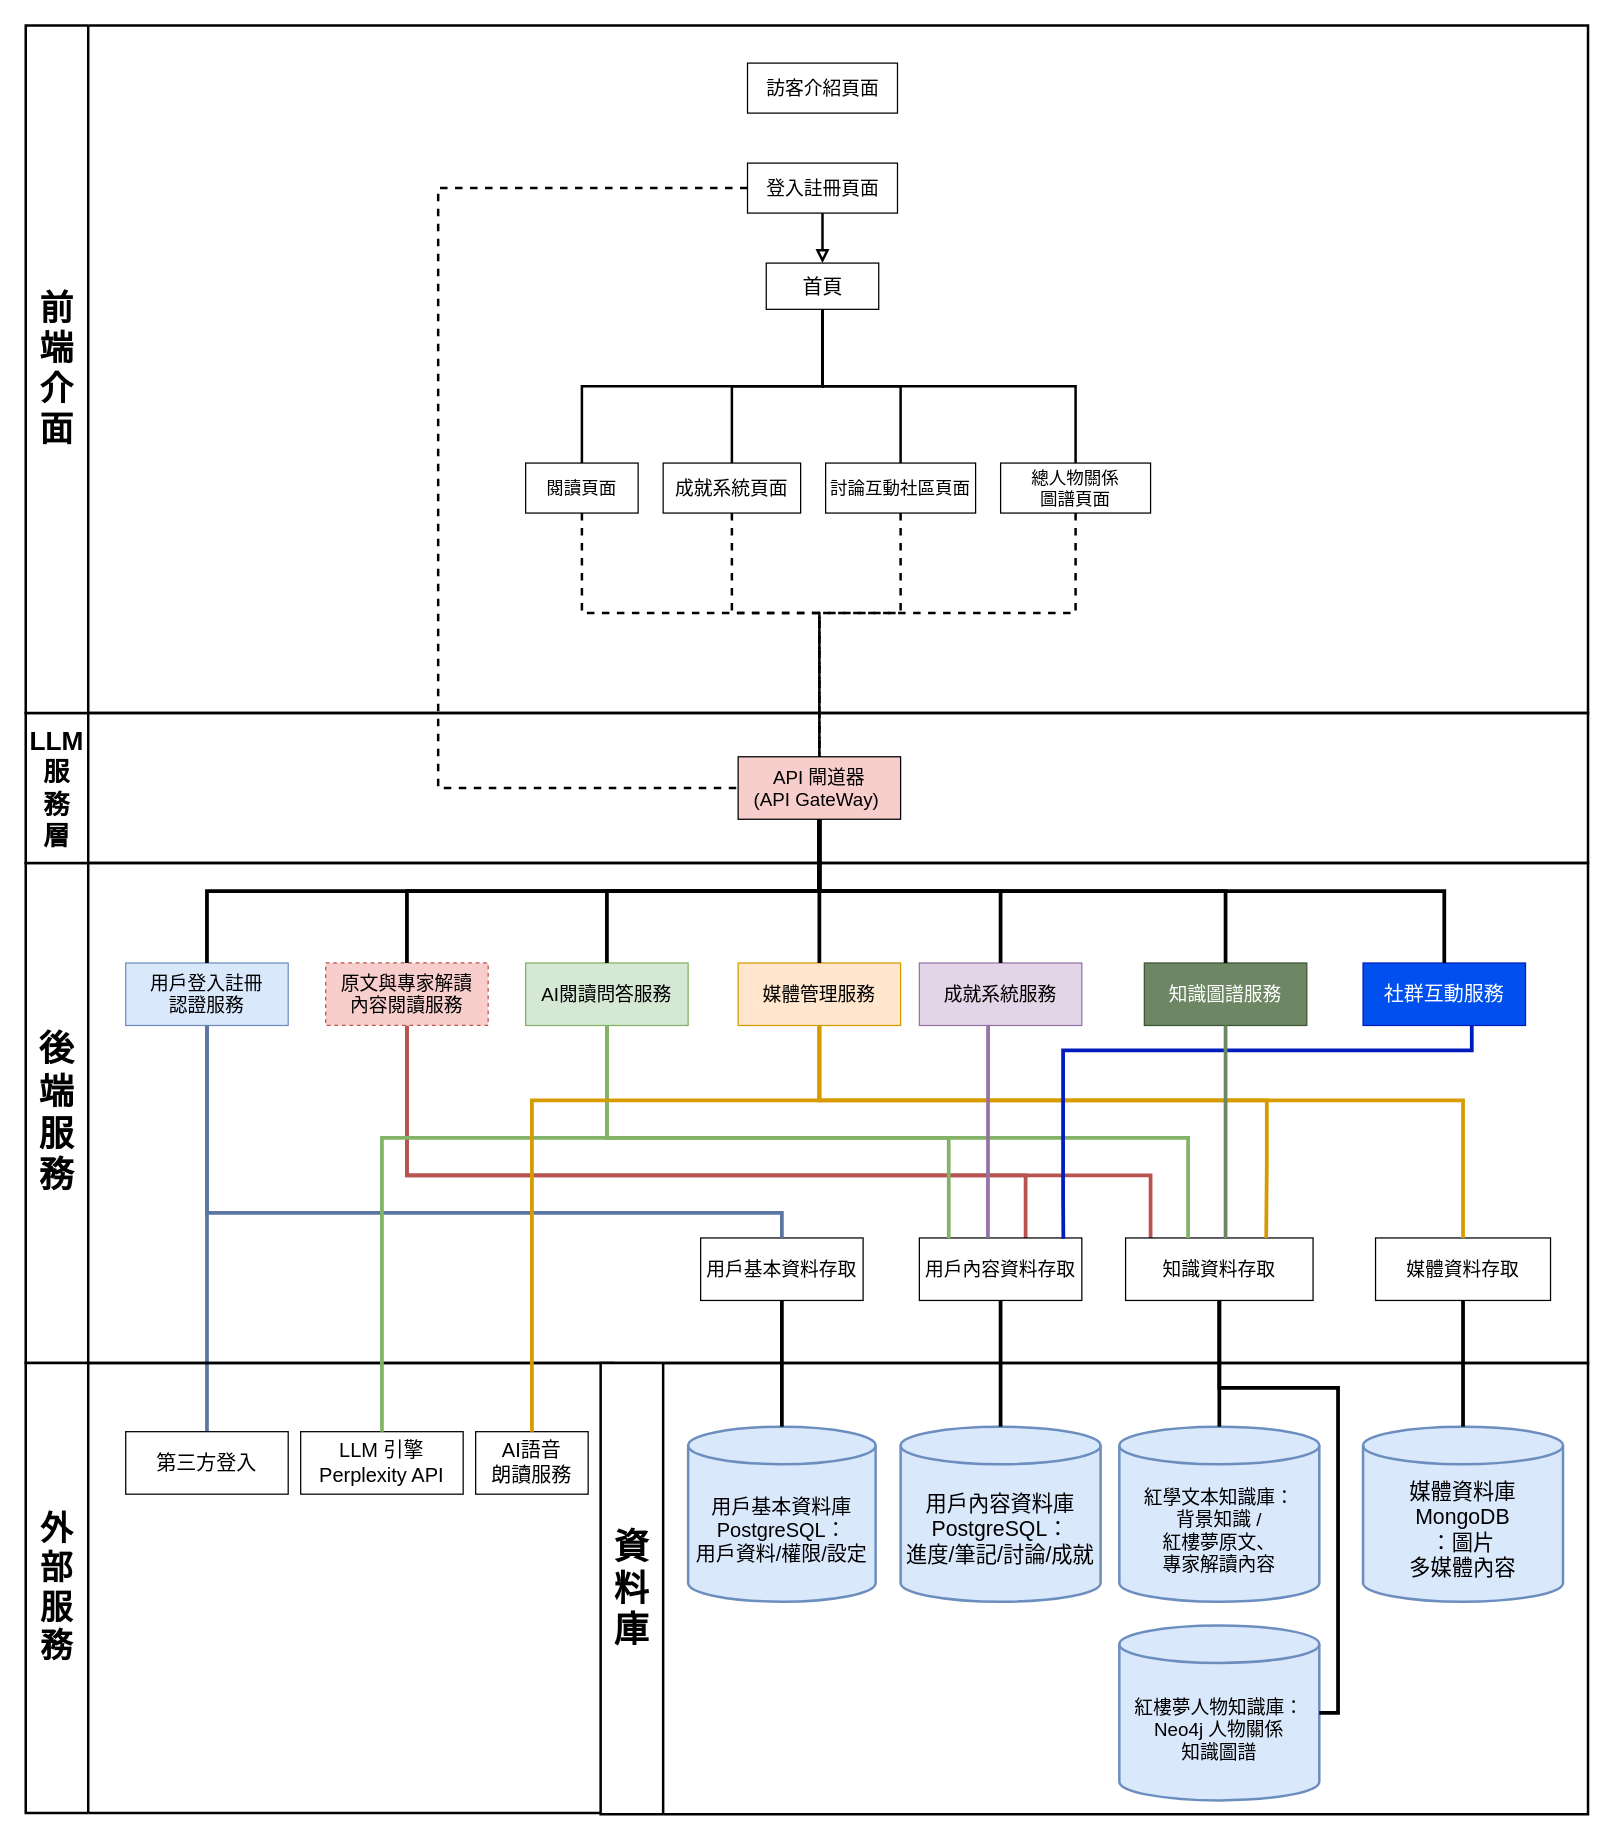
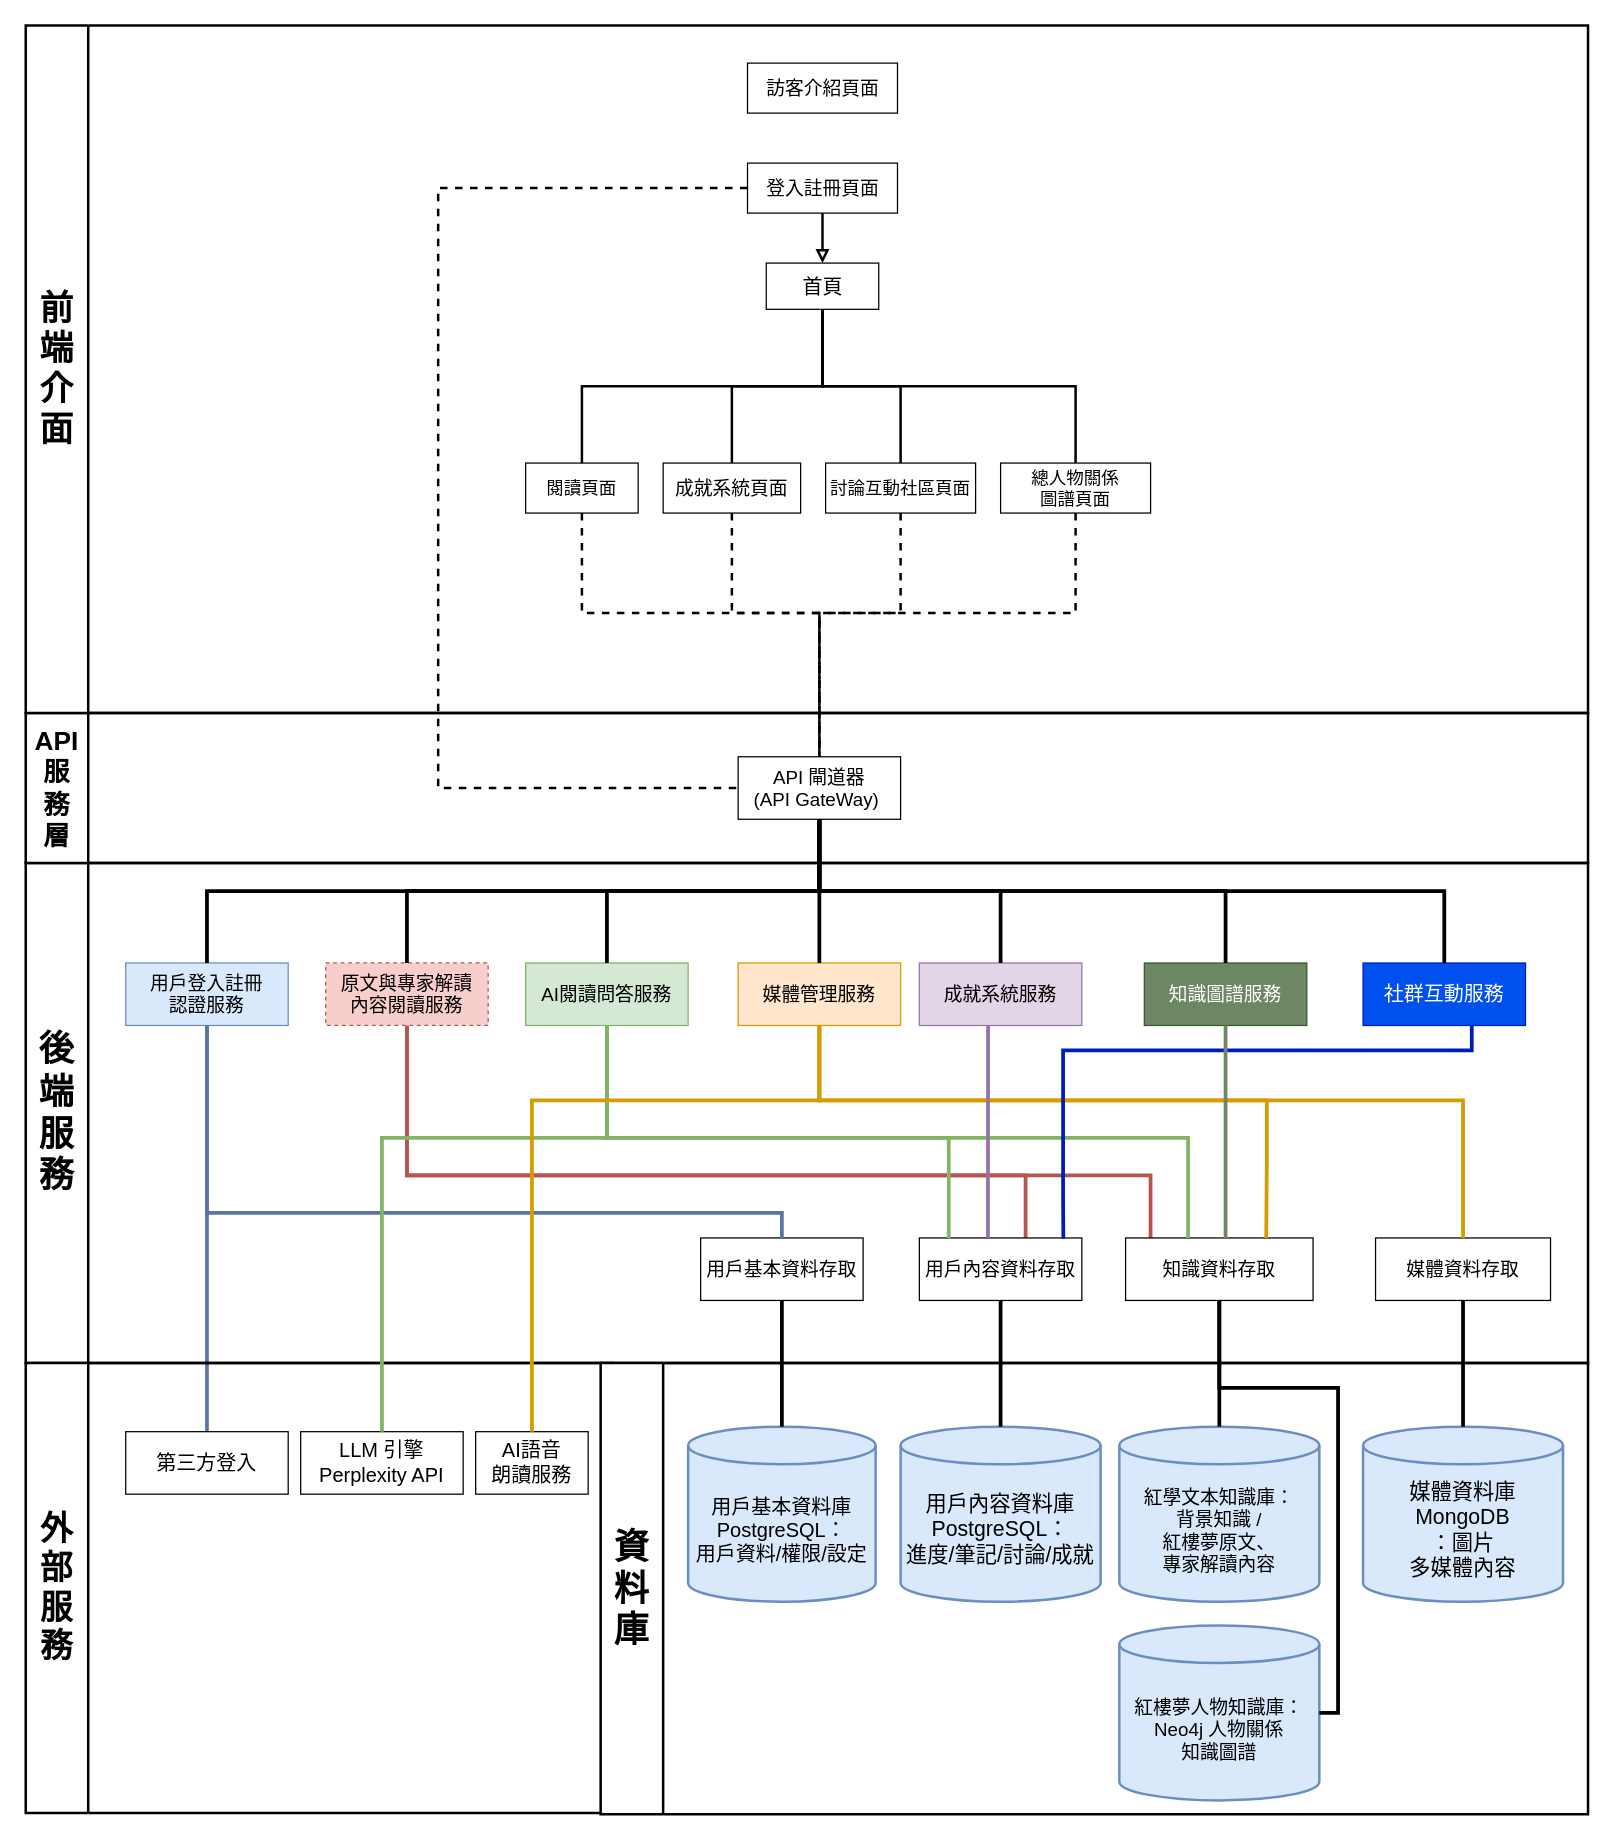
- <mxCell id="25" value="LLM&#10;服&#10;務&#10;層" style="swimlane;whiteSpace=wrap;direction=north;startSize=50;fontSize=21;strokeWidth=2;" parent="1" vertex="1"><mxGeometry x="20" y="570" width="1250" height="120" as="geometry" /></mxCell>
+ <mxCell id="25" value="API&#10;服&#10;務&#10;層" style="swimlane;whiteSpace=wrap;direction=north;startSize=50;fontSize=21;strokeWidth=2;" parent="1" vertex="1"><mxGeometry x="20" y="570" width="1250" height="120" as="geometry" /></mxCell>
- <mxCell id="26" value="&lt;font style=&quot;font-size: 15px;&quot;&gt;API&amp;nbsp;閘道器&lt;br style=&quot;font-size: 15px;&quot;&gt;(API GateWay)&amp;nbsp;&lt;/font&gt;" style="rounded=0;whiteSpace=wrap;html=1;fontSize=15;fillColor=#f8cecc;" parent="25" vertex="1"><mxGeometry x="570" y="35" width="130" height="50" as="geometry" /></mxCell>
+ <mxCell id="26" value="&lt;font style=&quot;font-size: 15px;&quot;&gt;API&amp;nbsp;閘道器&lt;br style=&quot;font-size: 15px;&quot;&gt;(API GateWay)&amp;nbsp;&lt;/font&gt;" style="rounded=0;whiteSpace=wrap;html=1;fontSize=15;" parent="25" vertex="1"><mxGeometry x="570" y="35" width="130" height="50" as="geometry" /></mxCell>
